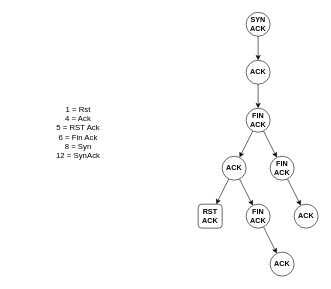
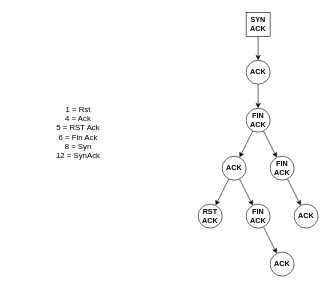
- <mxCell id="3" value="&lt;font style=&quot;font-size: 12px;&quot;&gt;&lt;span style=&quot;font-size: 12px;&quot;&gt;SYN&lt;br style=&quot;font-size: 12px;&quot;&gt;ACK&lt;br style=&quot;font-size: 12px;&quot;&gt;&lt;/span&gt;&lt;/font&gt;" style="ellipse;whiteSpace=wrap;html=1;aspect=fixed;fontStyle=1;fontSize=12;" vertex="1" parent="1"><mxGeometry x="410" y="20" width="40" height="40" as="geometry" /></mxCell>
+ <mxCell id="3" value="&lt;font style=&quot;font-size: 12px;&quot;&gt;&lt;span style=&quot;font-size: 12px;&quot;&gt;SYN&lt;br style=&quot;font-size: 12px;&quot;&gt;ACK&lt;br style=&quot;font-size: 12px;&quot;&gt;&lt;/span&gt;&lt;/font&gt;" style="whiteSpace=wrap;html=1;aspect=fixed;fontStyle=1;fontSize=12;rounded=0;" vertex="1" parent="1"><mxGeometry x="410" y="20" width="40" height="40" as="geometry" /></mxCell>
- <mxCell id="18" value="RST&lt;br&gt;ACK&lt;br style=&quot;font-size: 12px&quot;&gt;" style="whiteSpace=wrap;html=1;aspect=fixed;fontStyle=1;fontSize=12;rounded=1;" vertex="1" parent="1"><mxGeometry x="330" y="340" width="40" height="40" as="geometry" /></mxCell>
+ <mxCell id="18" value="RST&lt;br&gt;ACK&lt;br style=&quot;font-size: 12px&quot;&gt;" style="ellipse;whiteSpace=wrap;html=1;aspect=fixed;fontStyle=1;fontSize=12;" vertex="1" parent="1"><mxGeometry x="330" y="340" width="40" height="40" as="geometry" /></mxCell>
